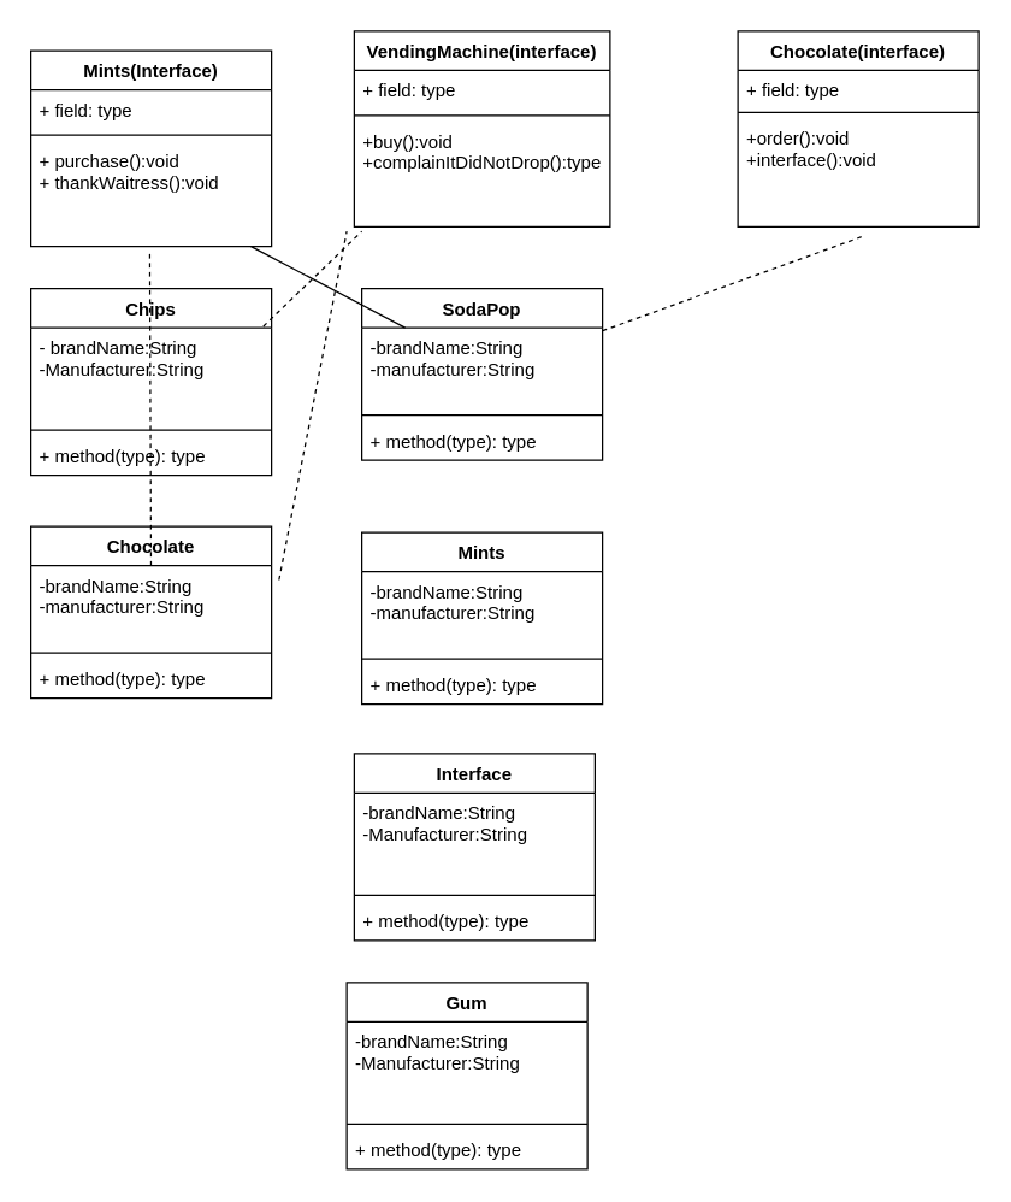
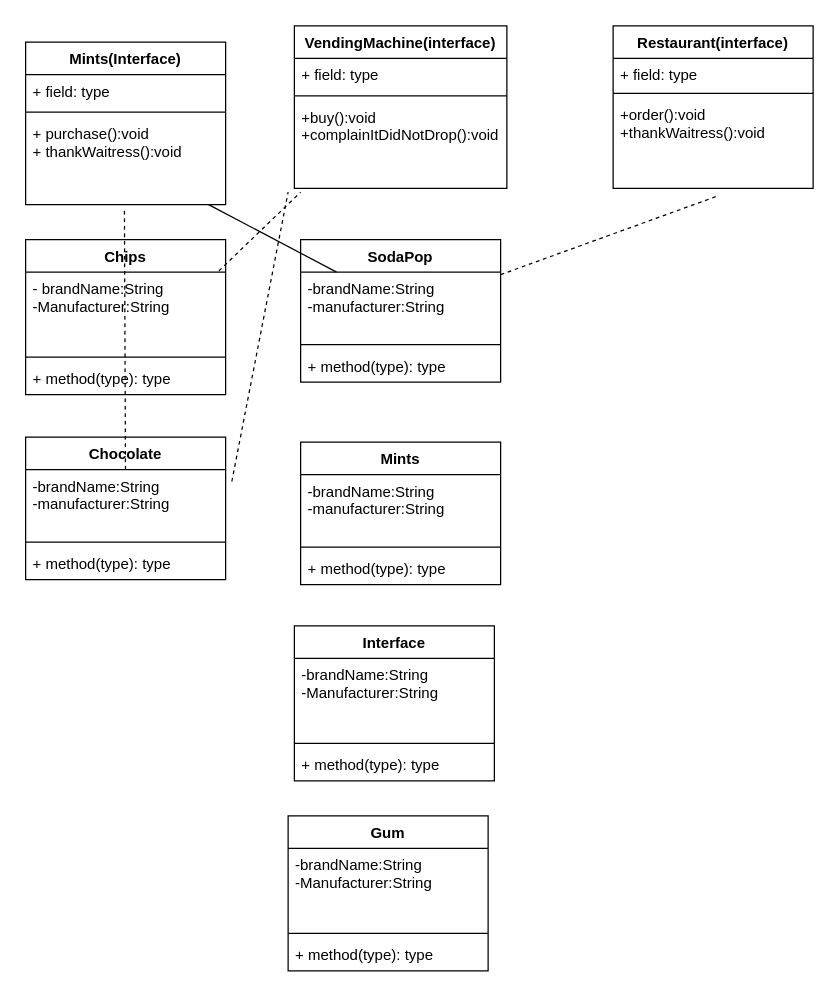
- <mxCell id="6" value="Chocolate(interface)" style="swimlane;fontStyle=1;align=center;verticalAlign=top;childLayout=stackLayout;horizontal=1;startSize=26;horizontalStack=0;resizeParent=1;resizeParentMax=0;resizeLast=0;collapsible=1;marginBottom=0;" vertex="1" parent="1"><mxGeometry x="490" y="20" width="160" height="130" as="geometry" /></mxCell>
+ <mxCell id="6" value="Restaurant(interface)" style="swimlane;fontStyle=1;align=center;verticalAlign=top;childLayout=stackLayout;horizontal=1;startSize=26;horizontalStack=0;resizeParent=1;resizeParentMax=0;resizeLast=0;collapsible=1;marginBottom=0;" vertex="1" parent="1"><mxGeometry x="490" y="20" width="160" height="130" as="geometry" /></mxCell>
- <mxCell id="9" value="+order():void&#10;+interface():void&#10;" style="text;strokeColor=none;fillColor=none;align=left;verticalAlign=top;spacingLeft=4;spacingRight=4;overflow=hidden;rotatable=0;points=[[0,0.5],[1,0.5]];portConstraint=eastwest;" vertex="1" parent="6"><mxGeometry y="58" width="160" height="72" as="geometry" /></mxCell>
+ <mxCell id="9" value="+order():void&#10;+thankWaitress():void&#10;" style="text;strokeColor=none;fillColor=none;align=left;verticalAlign=top;spacingLeft=4;spacingRight=4;overflow=hidden;rotatable=0;points=[[0,0.5],[1,0.5]];portConstraint=eastwest;" vertex="1" parent="6"><mxGeometry y="58" width="160" height="72" as="geometry" /></mxCell>
- <mxCell id="13" value="+buy():void&#10;+complainItDidNotDrop():type&#10;" style="text;strokeColor=none;fillColor=none;align=left;verticalAlign=top;spacingLeft=4;spacingRight=4;overflow=hidden;rotatable=0;points=[[0,0.5],[1,0.5]];portConstraint=eastwest;" vertex="1" parent="10"><mxGeometry y="60" width="170" height="70" as="geometry" /></mxCell>
+ <mxCell id="13" value="+buy():void&#10;+complainItDidNotDrop():void&#10;" style="text;strokeColor=none;fillColor=none;align=left;verticalAlign=top;spacingLeft=4;spacingRight=4;overflow=hidden;rotatable=0;points=[[0,0.5],[1,0.5]];portConstraint=eastwest;" vertex="1" parent="10"><mxGeometry y="60" width="170" height="70" as="geometry" /></mxCell>
